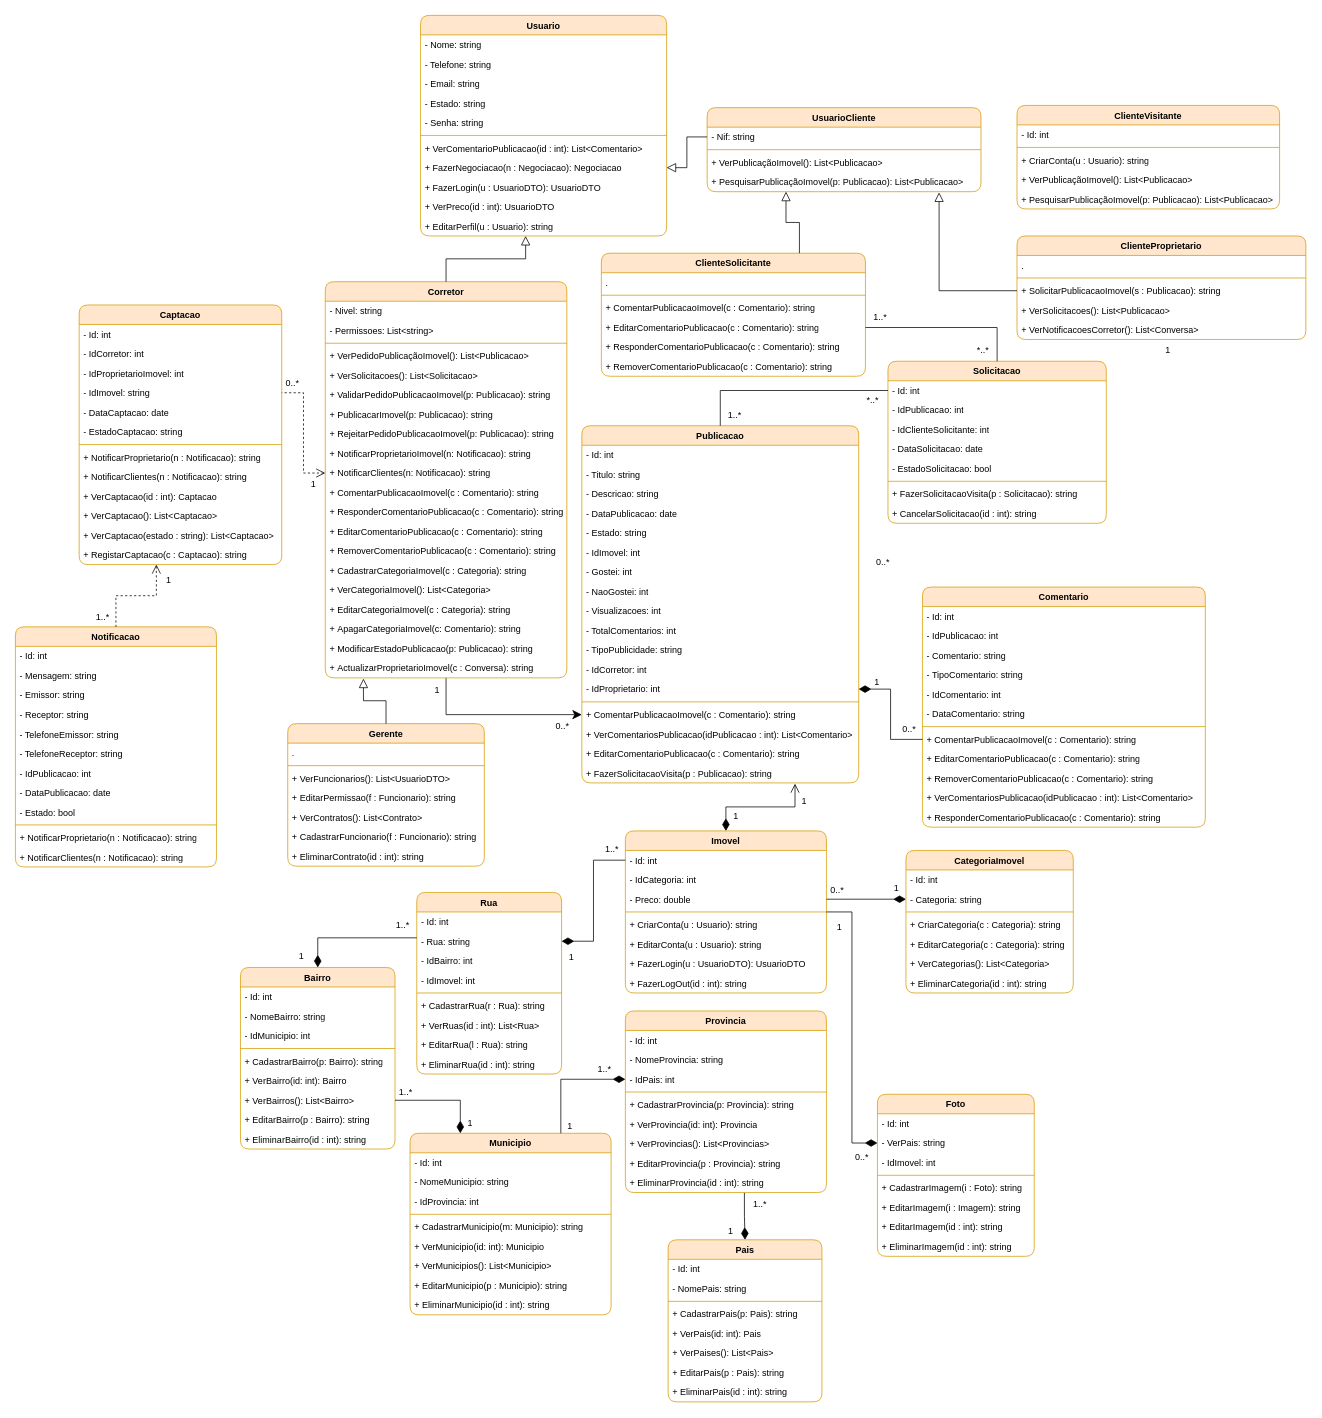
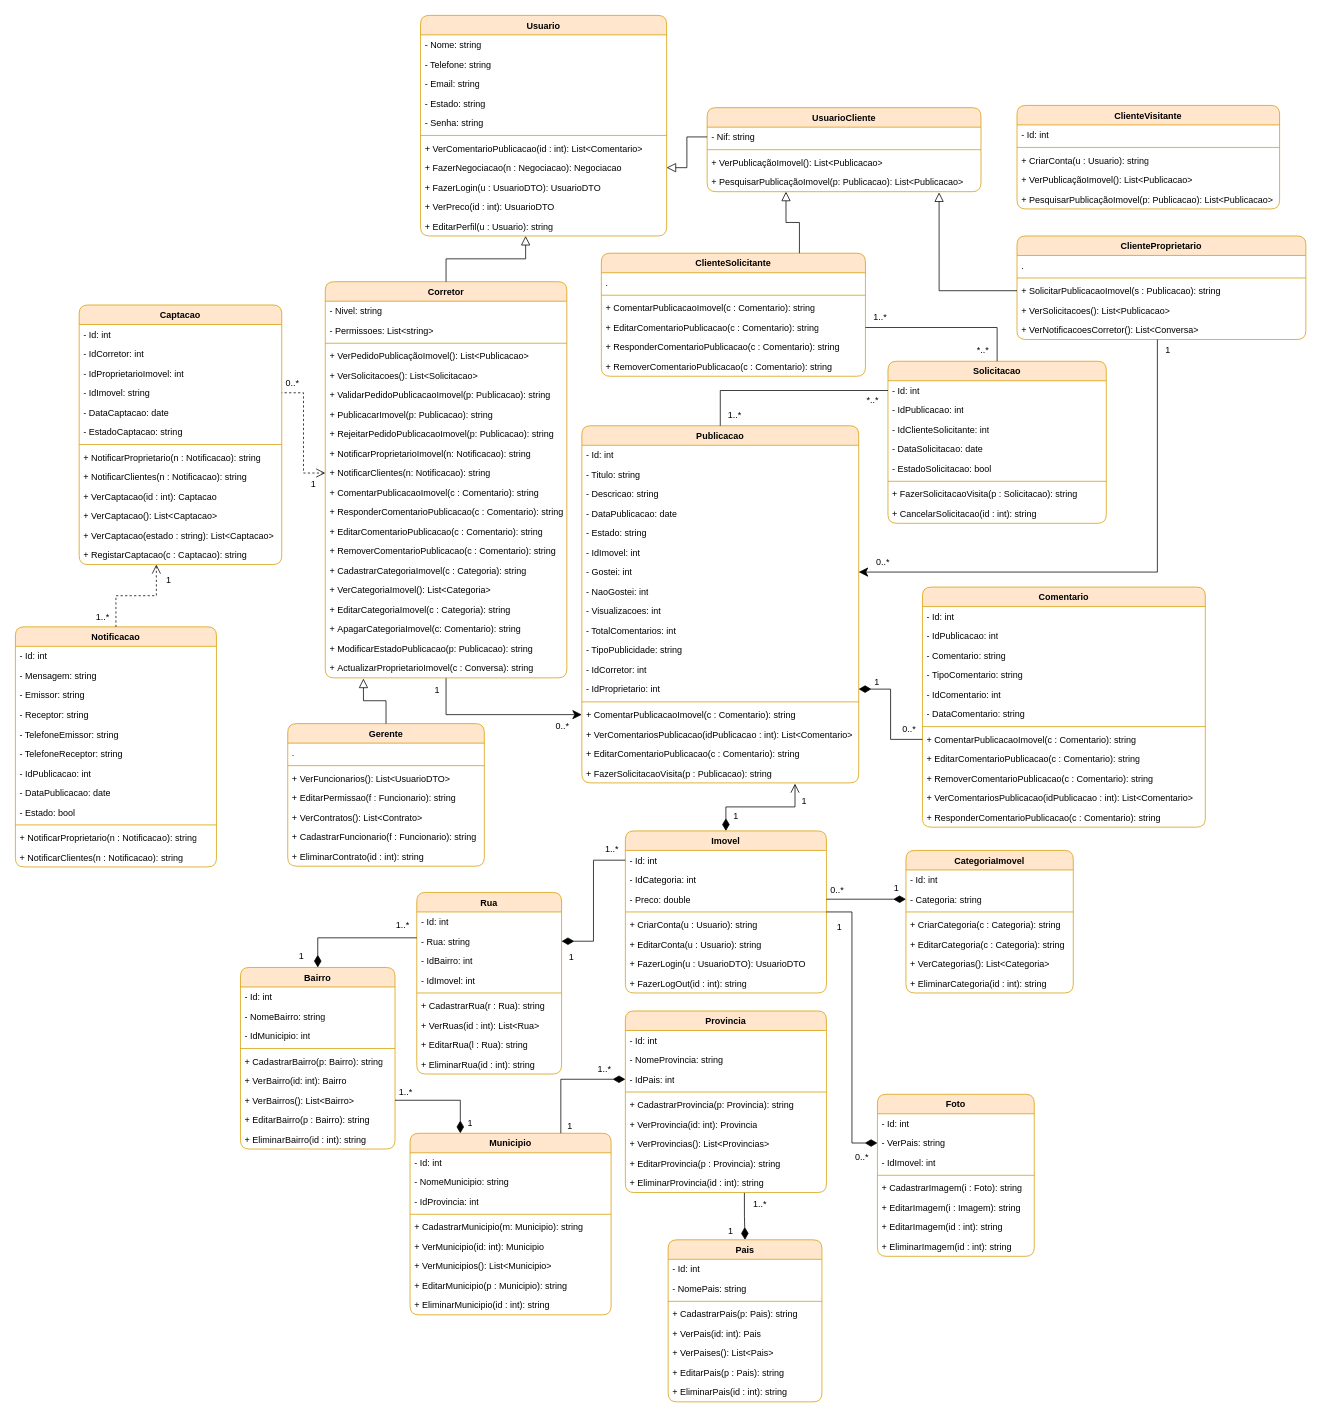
+ <mxCell id="150" style="edgeStyle=orthogonalEdgeStyle;rounded=0;orthogonalLoop=1;jettySize=auto;html=1;entryX=0.486;entryY=1;entryDx=0;entryDy=0;entryPerimeter=0;endArrow=none;endFill=0;endSize=10;exitX=1;exitY=0.5;exitDx=0;exitDy=0;targetPerimeterSpacing=15;startArrow=classic;startFill=1;sourcePerimeterSpacing=15;startSize=10;" parent="1" source="80" target="64" edge="1"><mxGeometry relative="1" as="geometry" /></mxCell>
